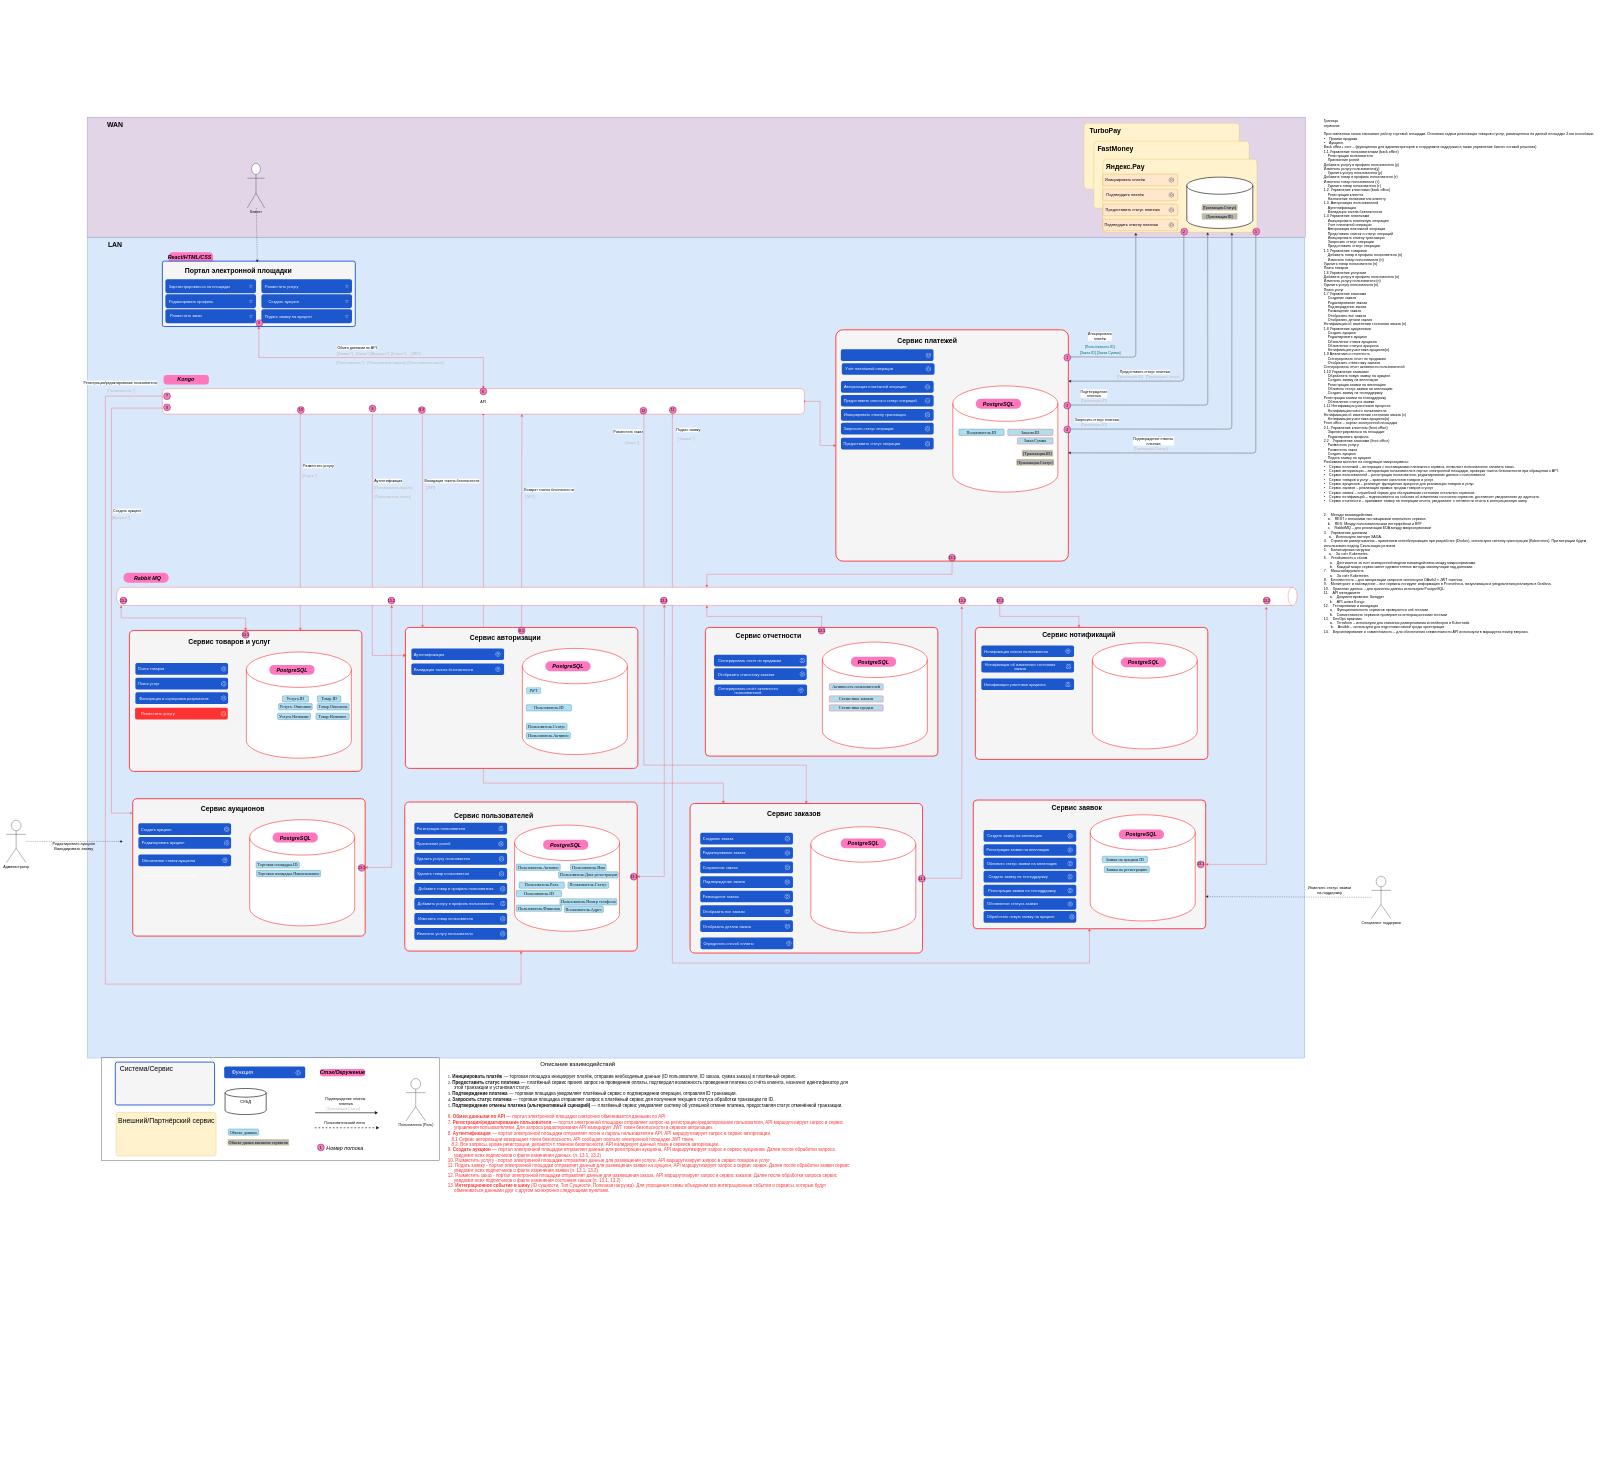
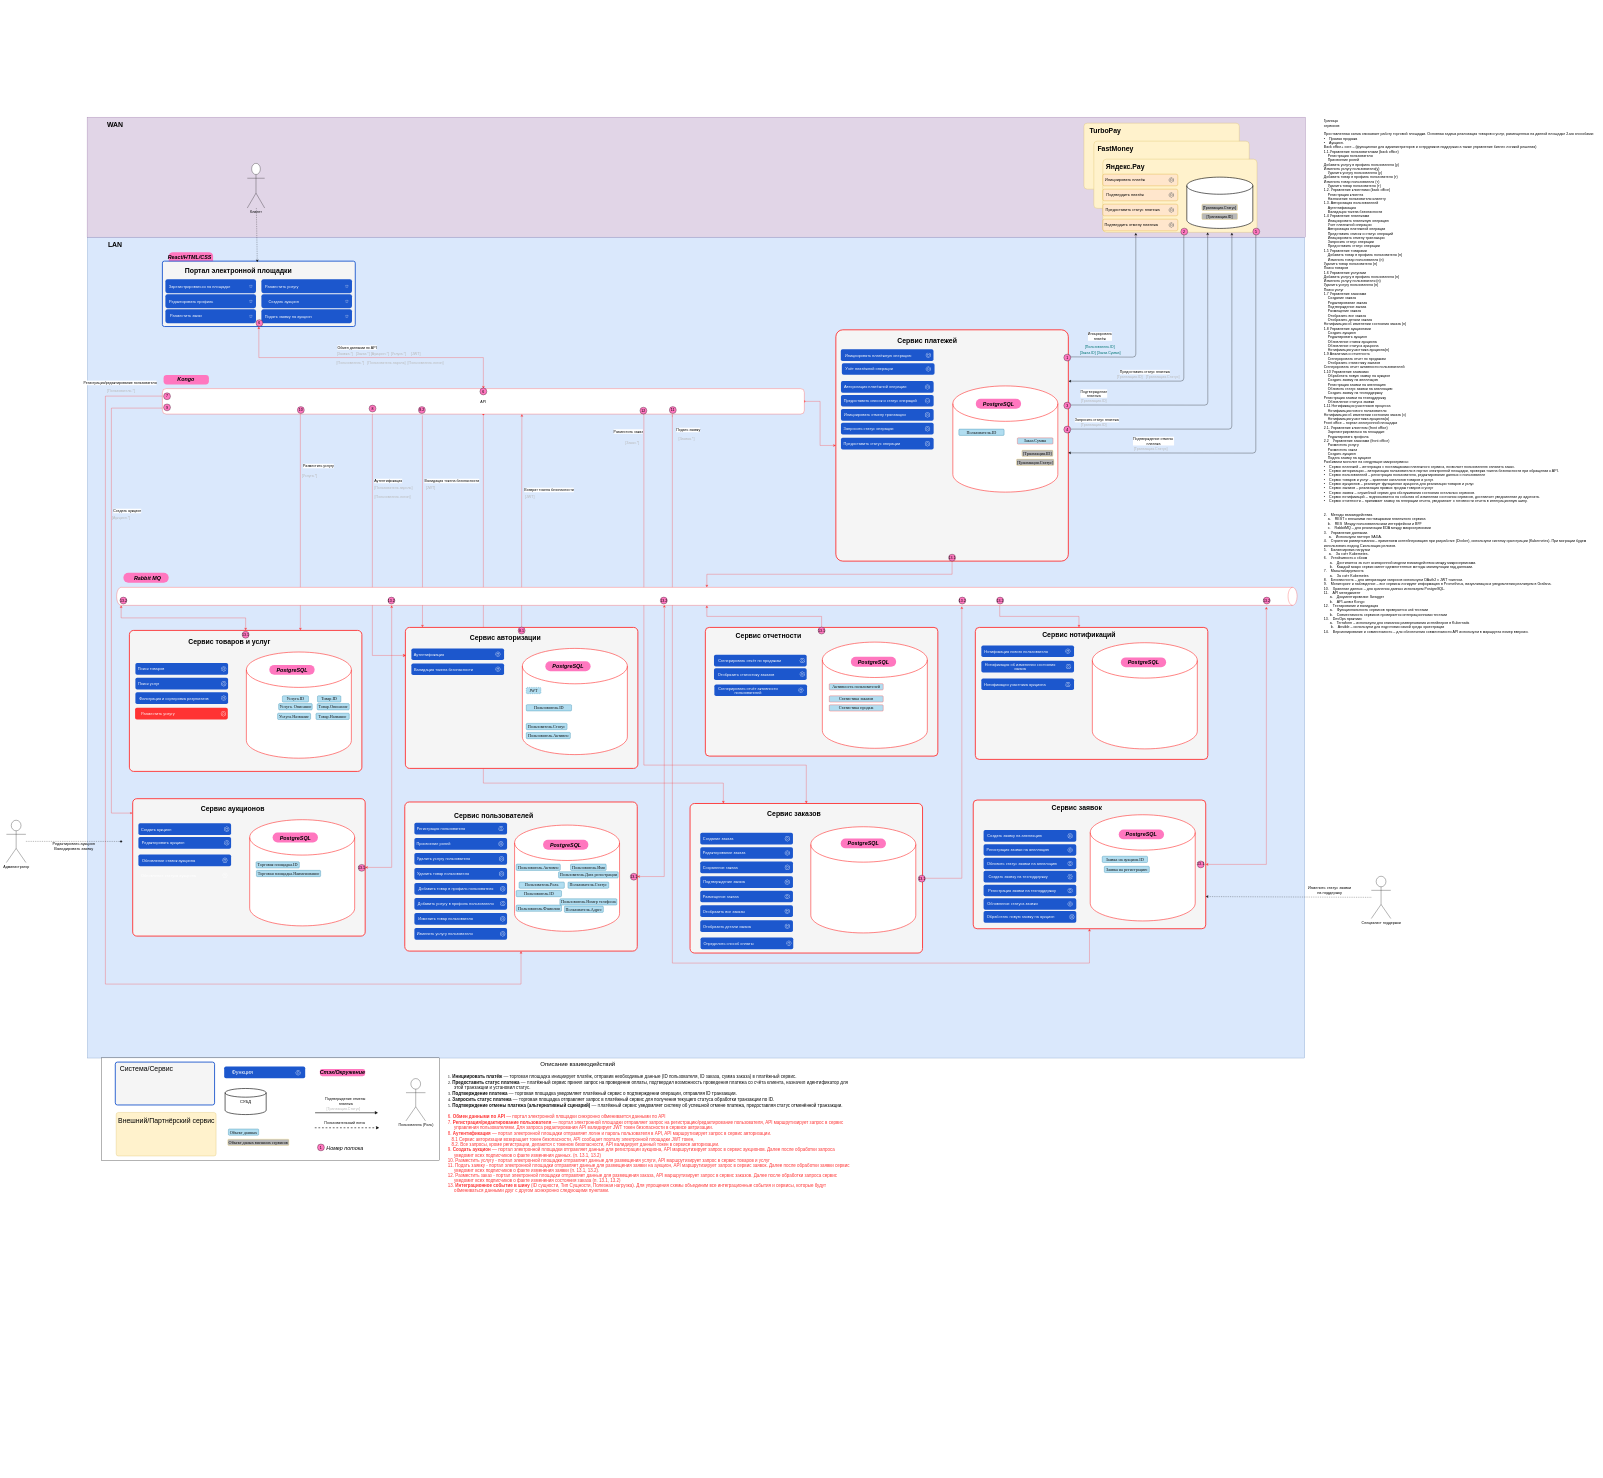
+ <mxCell id="138" value="Инициировать платёжную операцию" style="text;html=1;align=center;verticalAlign=middle;whiteSpace=wrap;rounded=1;fontSize=13;fontColor=#FFFFFF;strokeColor=none;" parent="135" vertex="1"><mxGeometry y="4.5" width="243" height="30" as="geometry" /></mxCell>
- <mxCell id="84" value="&lt;p style=&quot;margin: 0px 0px 0px 13px; text-indent: -13px; font-variant-numeric: normal; font-variant-east-asian: normal; font-variant-alternates: normal; font-kerning: auto; font-optical-sizing: auto; font-feature-settings: normal; font-variation-settings: normal; font-variant-position: normal; font-stretch: normal; font-size: 14px; line-height: normal; color: rgb(14, 14, 14); text-align: start;&quot; class=&quot;p1&quot;&gt;&lt;font face=&quot;Times New Roman&quot;&gt;Заказю.ID&lt;/font&gt;&lt;/p&gt;" style="rounded=1;whiteSpace=wrap;html=1;fillColor=#b1ddf0;strokeColor=#FF3333;" parent="1" vertex="1"><mxGeometry x="3358" y="1430" width="151" height="21" as="geometry" /></mxCell>
